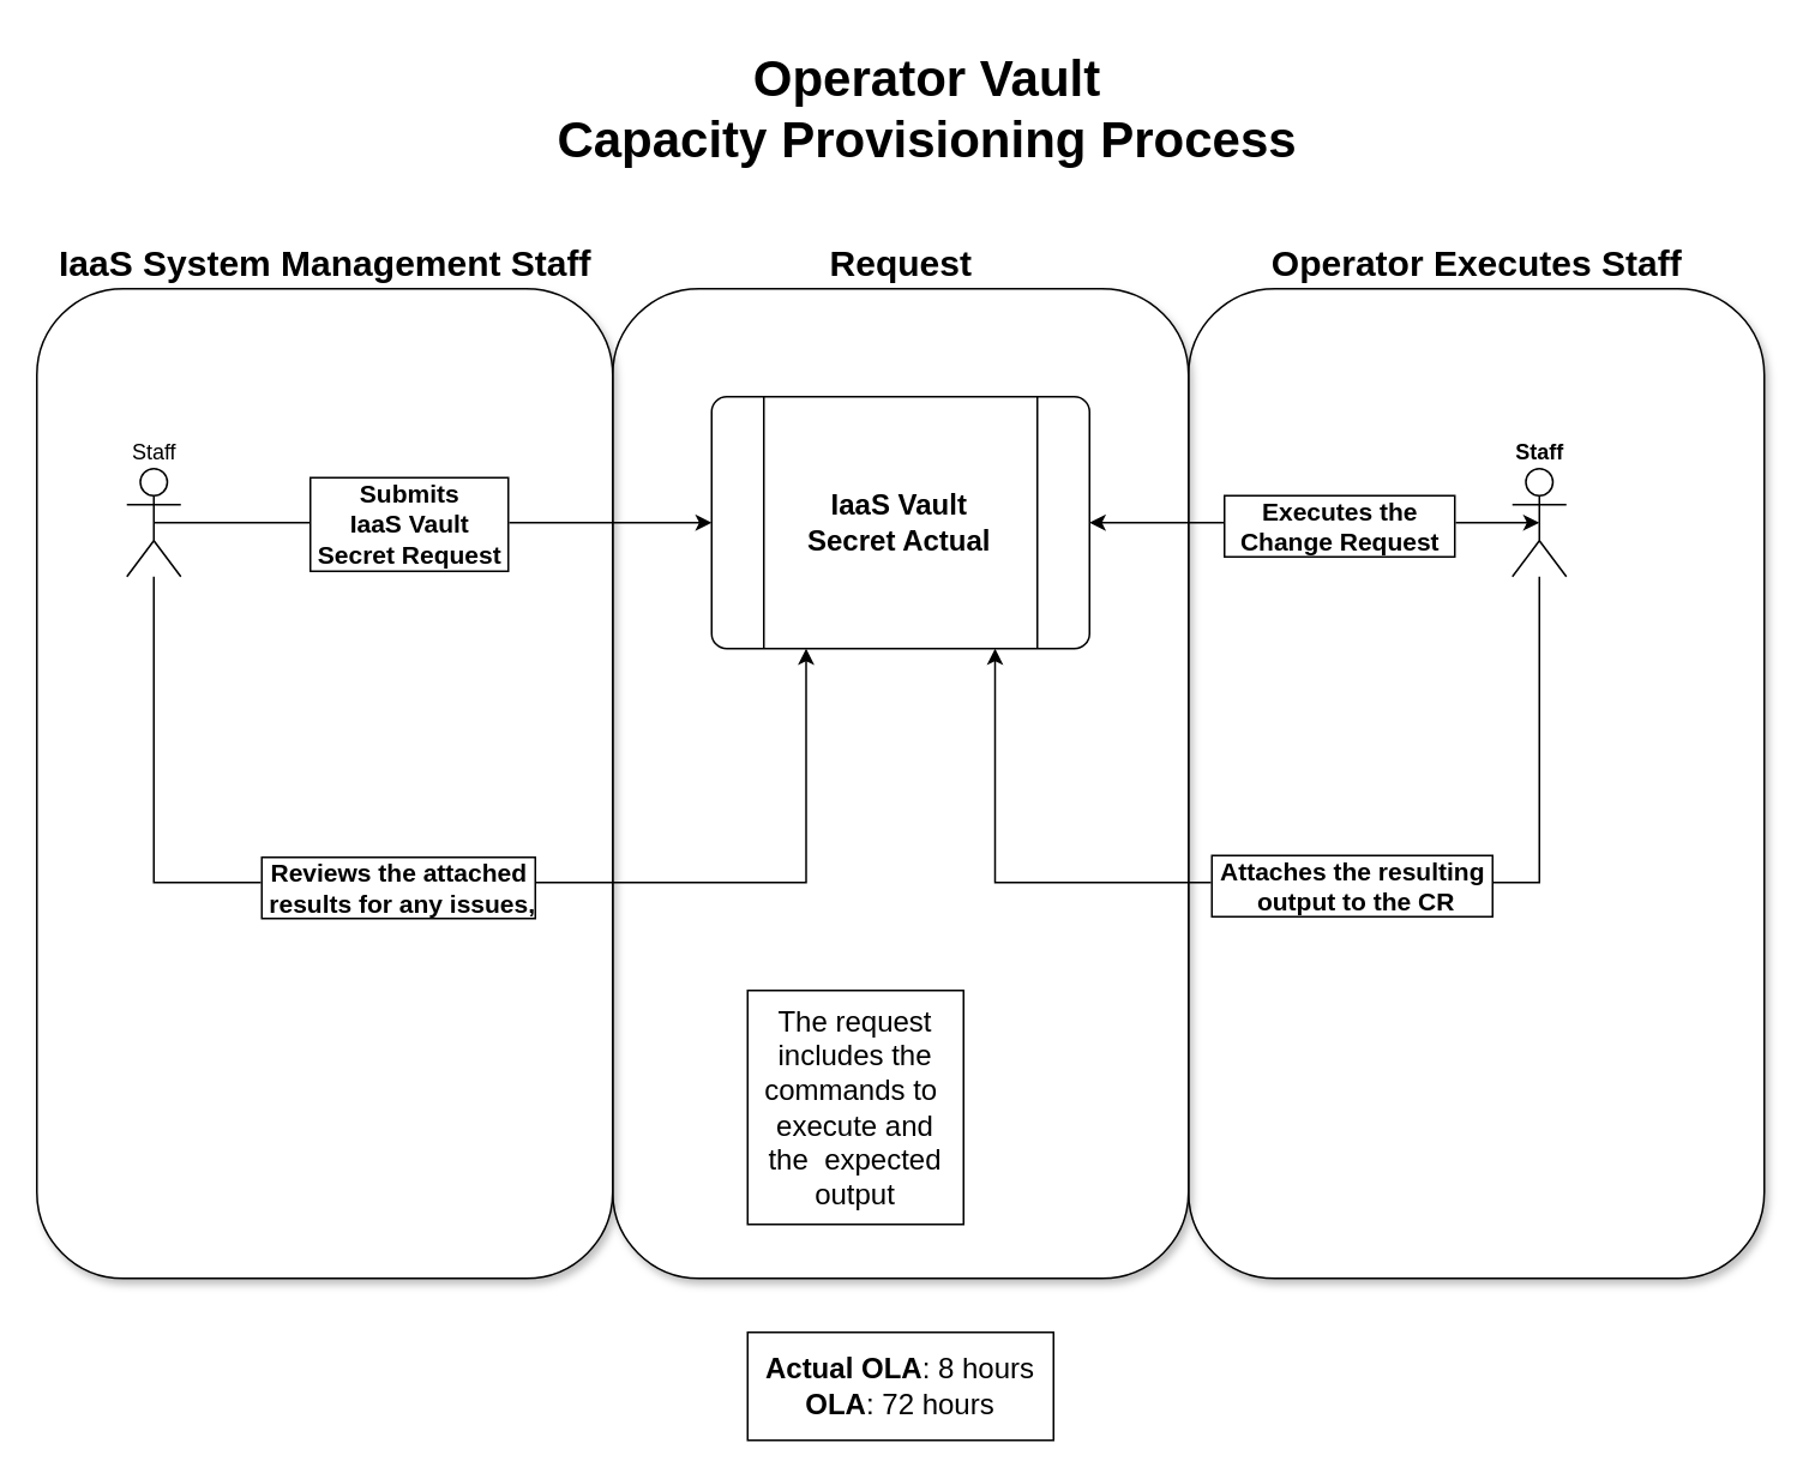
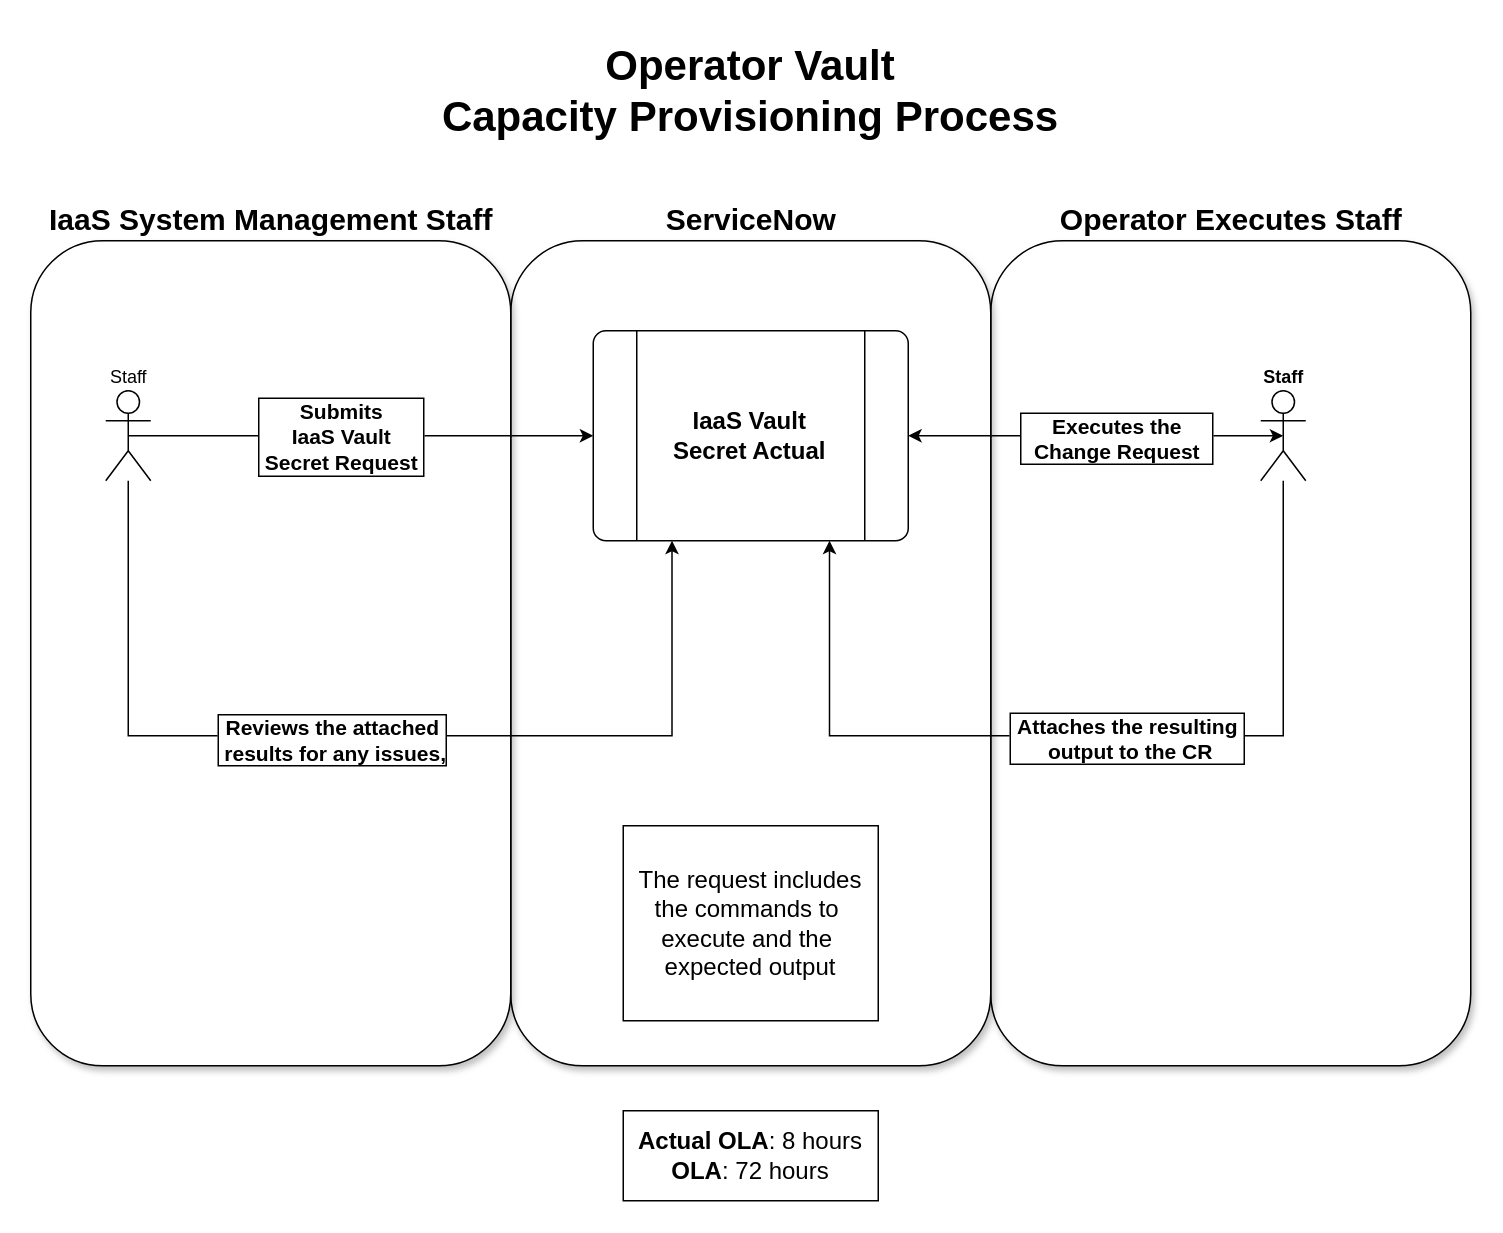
- <mxCell id="2" value="&lt;b style=&quot;font-size: 28px;&quot;&gt;Operator Vault&lt;br&gt;Capacity Provisioning Process&lt;/b&gt;" style="text;strokeColor=none;align=center;fillColor=none;html=1;verticalAlign=middle;whiteSpace=wrap;rounded=0;" vertex="1" parent="1"><mxGeometry x="295" y="20" width="440" height="80" as="geometry" /></mxCell>
+ <mxCell id="2" value="&lt;b style=&quot;font-size: 28px;&quot;&gt;Operator Vault&lt;br&gt;Capacity Provisioning Process&lt;/b&gt;" style="text;strokeColor=none;align=center;fillColor=none;html=1;verticalAlign=middle;whiteSpace=wrap;rounded=0;" vertex="1" parent="1"><mxGeometry x="280" y="20" width="440" height="80" as="geometry" /></mxCell>
- <mxCell id="4" value="&lt;b&gt;&lt;font style=&quot;&quot;&gt;&lt;font style=&quot;font-size: 20px;&quot;&gt;Request&lt;/font&gt;&lt;br&gt;&lt;/font&gt;&lt;/b&gt;" style="html=1;verticalAlign=bottom;labelPosition=center;verticalLabelPosition=top;align=center;shadow=1;rounded=1;" vertex="1" parent="1"><mxGeometry x="340" y="160" width="320" height="550" as="geometry" /></mxCell>
+ <mxCell id="4" value="&lt;b&gt;&lt;font style=&quot;&quot;&gt;&lt;font style=&quot;font-size: 20px;&quot;&gt;ServiceNow&lt;/font&gt;&lt;br&gt;&lt;/font&gt;&lt;/b&gt;" style="html=1;verticalAlign=bottom;labelPosition=center;verticalLabelPosition=top;align=center;shadow=1;rounded=1;" vertex="1" parent="1"><mxGeometry x="340" y="160" width="320" height="550" as="geometry" /></mxCell>
- <mxCell id="15" value="&lt;font style=&quot;font-size: 16px;&quot;&gt;The request includes the commands to&amp;nbsp; execute and the&amp;nbsp; expected output&lt;/font&gt;" style="rounded=0;whiteSpace=wrap;html=1;strokeColor=default;" vertex="1" parent="6"><mxGeometry x="415" y="550" width="120" height="130" as="geometry" /></mxCell>
+ <mxCell id="15" value="&lt;font style=&quot;font-size: 16px;&quot;&gt;The request includes the commands to&amp;nbsp; execute and the&amp;nbsp; expected output&lt;/font&gt;" style="rounded=0;whiteSpace=wrap;html=1;strokeColor=default;" vertex="1" parent="6"><mxGeometry x="415" y="550" width="170" height="130" as="geometry" /></mxCell>
